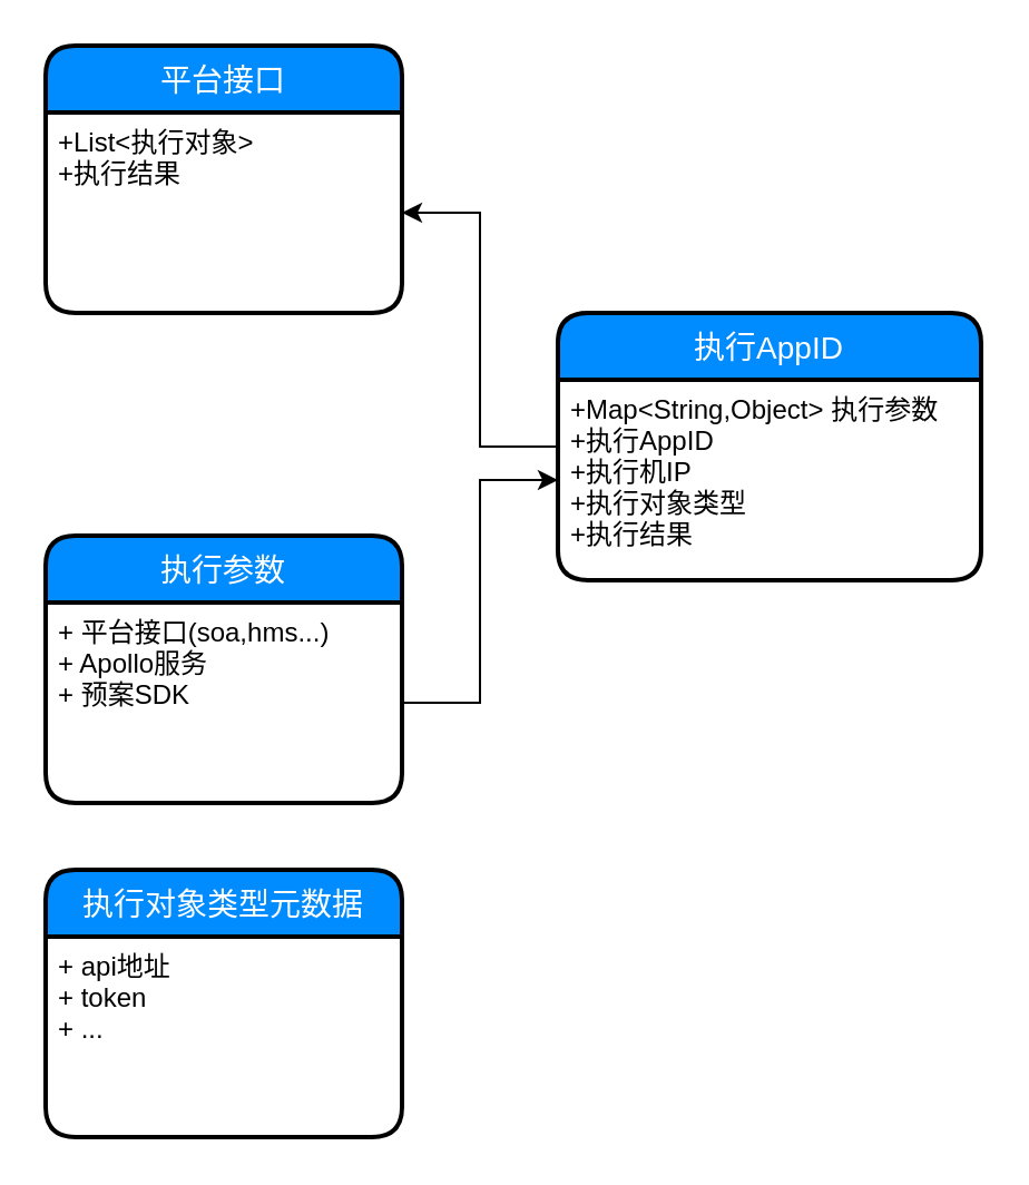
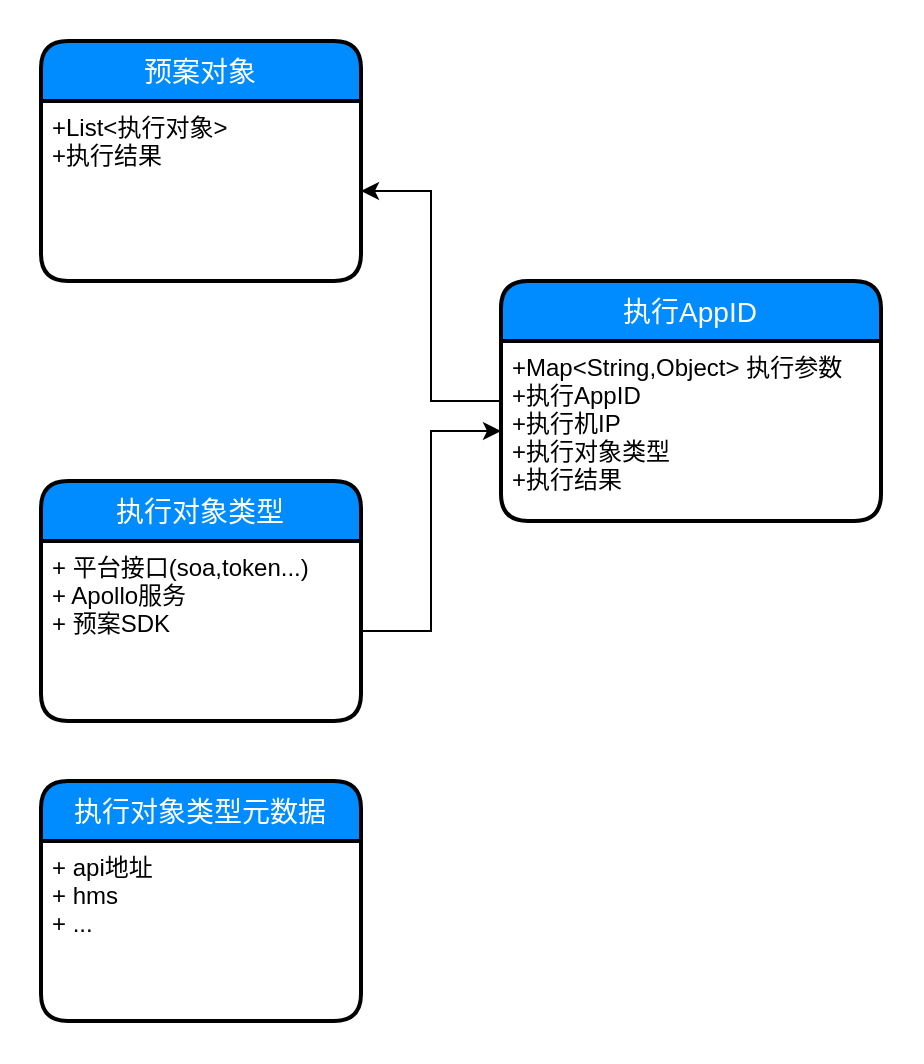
- <mxCell id="4" value="平台接口" style="swimlane;childLayout=stackLayout;horizontal=1;startSize=30;horizontalStack=0;fillColor=#008cff;fontColor=#FFFFFF;rounded=1;fontSize=14;fontStyle=0;strokeWidth=2;resizeParent=0;resizeLast=1;shadow=0;dashed=0;align=center;" vertex="1" parent="1"><mxGeometry x="20" y="20" width="160" height="120" as="geometry" /></mxCell>
+ <mxCell id="4" value="预案对象" style="swimlane;childLayout=stackLayout;horizontal=1;startSize=30;horizontalStack=0;fillColor=#008cff;fontColor=#FFFFFF;rounded=1;fontSize=14;fontStyle=0;strokeWidth=2;resizeParent=0;resizeLast=1;shadow=0;dashed=0;align=center;" vertex="1" parent="1"><mxGeometry x="20" y="20" width="160" height="120" as="geometry" /></mxCell>
- <mxCell id="9" value="执行参数" style="swimlane;childLayout=stackLayout;horizontal=1;startSize=30;horizontalStack=0;fillColor=#008cff;fontColor=#FFFFFF;rounded=1;fontSize=14;fontStyle=0;strokeWidth=2;resizeParent=0;resizeLast=1;shadow=0;dashed=0;align=center;" vertex="1" parent="1"><mxGeometry x="20" y="240" width="160" height="120" as="geometry" /></mxCell>
+ <mxCell id="9" value="执行对象类型" style="swimlane;childLayout=stackLayout;horizontal=1;startSize=30;horizontalStack=0;fillColor=#008cff;fontColor=#FFFFFF;rounded=1;fontSize=14;fontStyle=0;strokeWidth=2;resizeParent=0;resizeLast=1;shadow=0;dashed=0;align=center;" vertex="1" parent="1"><mxGeometry x="20" y="240" width="160" height="120" as="geometry" /></mxCell>
- <mxCell id="10" value="+ 平台接口(soa,hms...)&#10;+ Apollo服务&#10;+ 预案SDK&#10;" style="align=left;strokeColor=none;fillColor=none;spacingLeft=4;fontSize=12;verticalAlign=top;resizable=0;rotatable=0;part=1;" vertex="1" parent="9"><mxGeometry y="30" width="160" height="90" as="geometry" /></mxCell>
+ <mxCell id="10" value="+ 平台接口(soa,token...)&#10;+ Apollo服务&#10;+ 预案SDK&#10;" style="align=left;strokeColor=none;fillColor=none;spacingLeft=4;fontSize=12;verticalAlign=top;resizable=0;rotatable=0;part=1;" vertex="1" parent="9"><mxGeometry y="30" width="160" height="90" as="geometry" /></mxCell>
- <mxCell id="3" value="+ api地址&#10;+ token&#10;+ ..." style="align=left;strokeColor=none;fillColor=none;spacingLeft=4;fontSize=12;verticalAlign=top;resizable=0;rotatable=0;part=1;" vertex="1" parent="2"><mxGeometry y="30" width="160" height="90" as="geometry" /></mxCell>
+ <mxCell id="3" value="+ api地址&#10;+ hms&#10;+ ..." style="align=left;strokeColor=none;fillColor=none;spacingLeft=4;fontSize=12;verticalAlign=top;resizable=0;rotatable=0;part=1;" vertex="1" parent="2"><mxGeometry y="30" width="160" height="90" as="geometry" /></mxCell>
